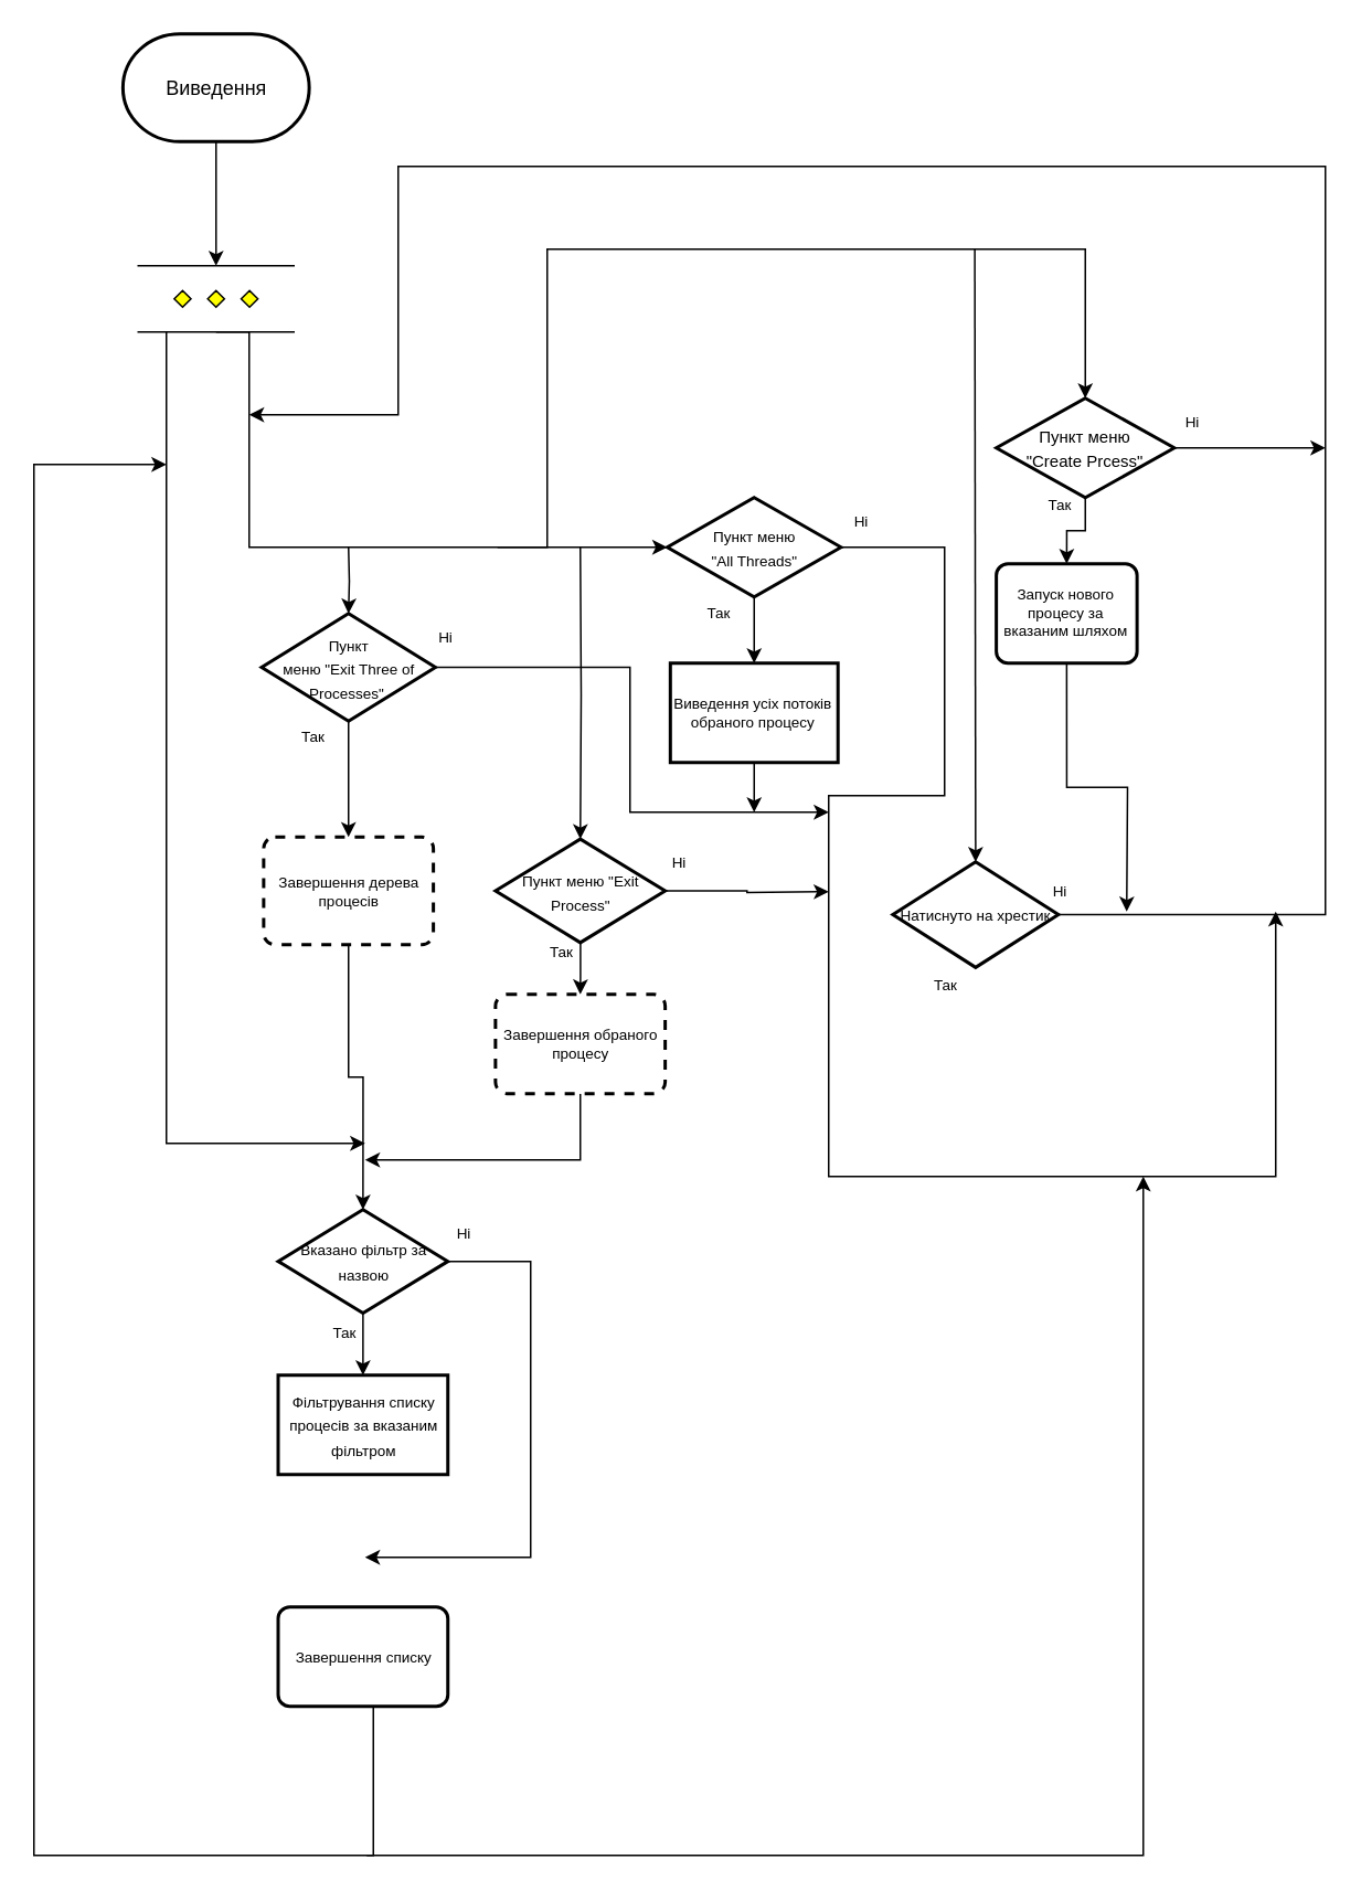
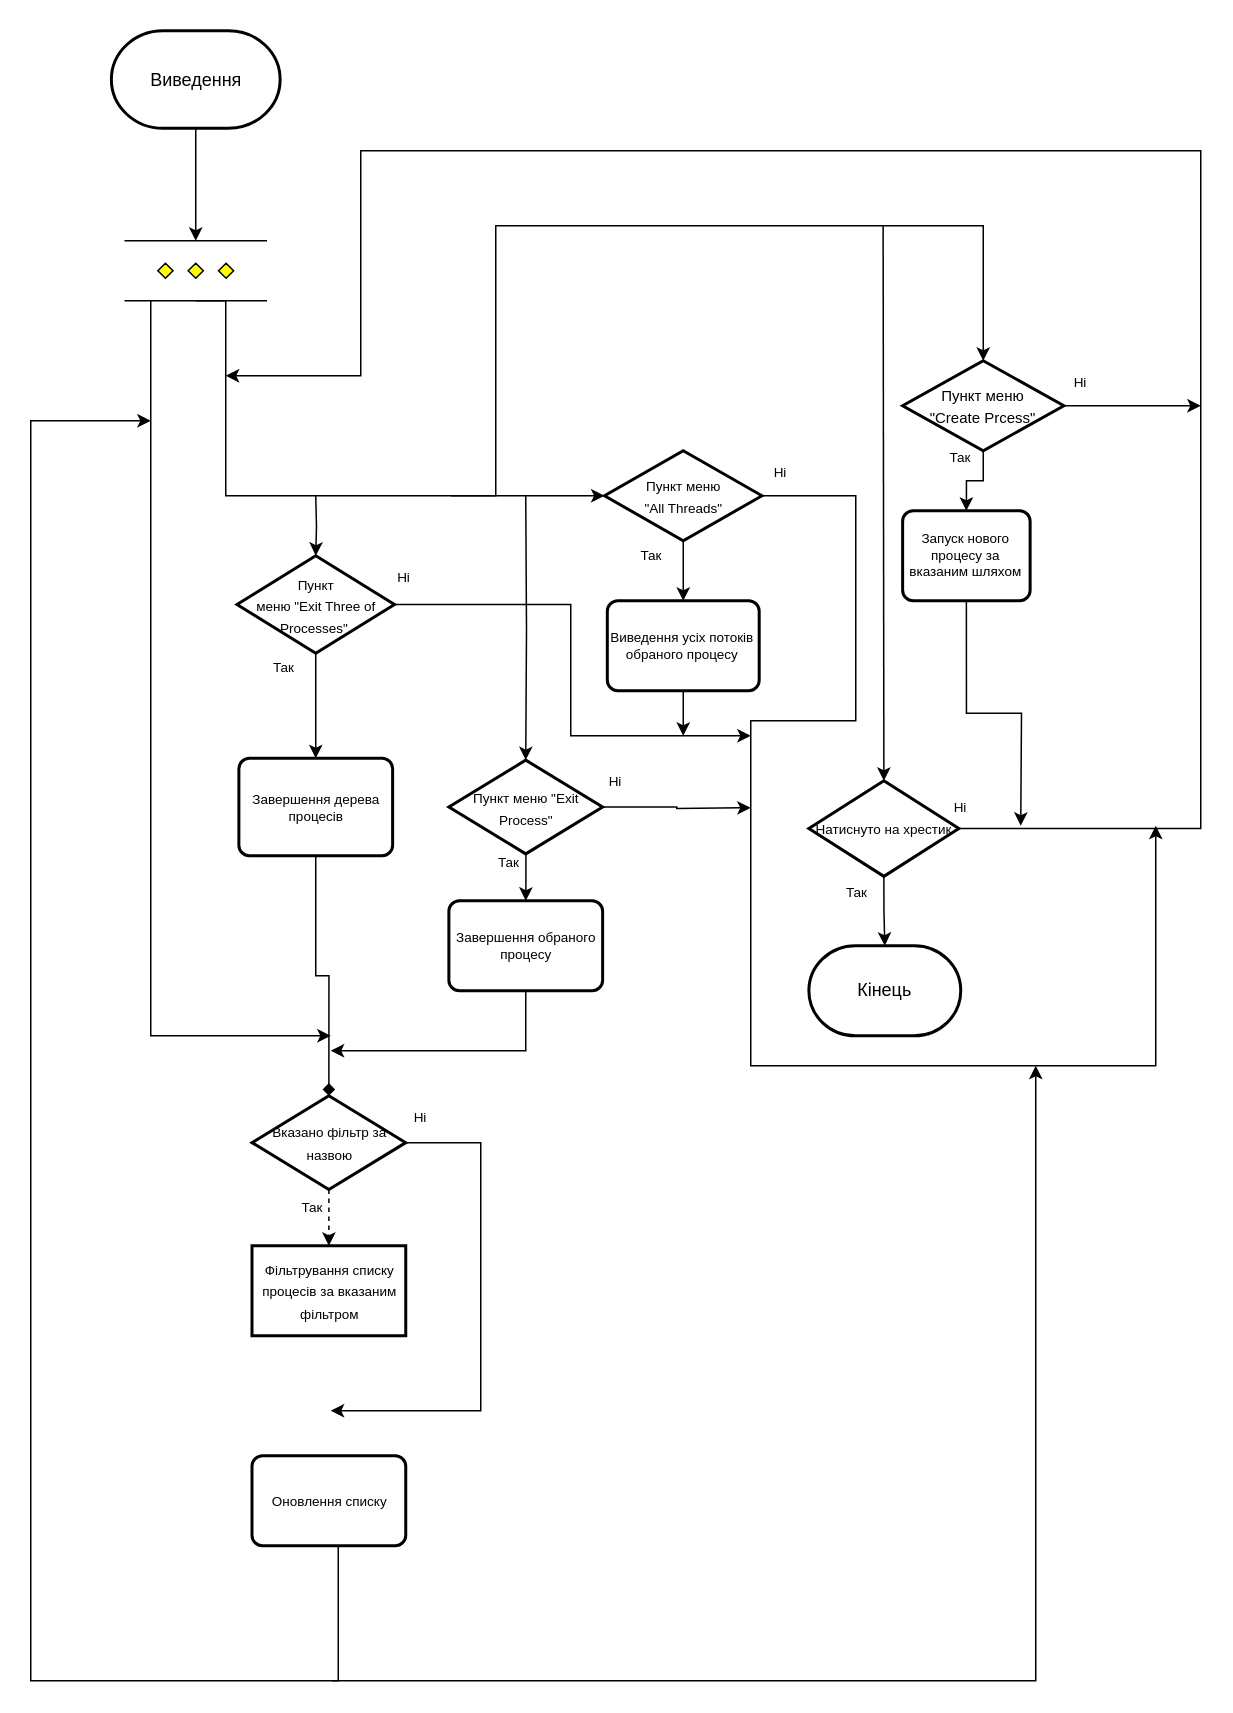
- <mxCell id="27" value="Виведення усіх потоків обраного процесу" style="whiteSpace=wrap;html=1;absoluteArcSize=1;arcSize=14;strokeWidth=2;fontSize=9;rounded=0;" vertex="1" parent="1"><mxGeometry x="404.38" y="400" width="101.25" height="60" as="geometry" /></mxCell>
+ <mxCell id="27" value="Виведення усіх потоків обраного процесу" style="rounded=1;whiteSpace=wrap;html=1;absoluteArcSize=1;arcSize=14;strokeWidth=2;fontSize=9;" vertex="1" parent="1"><mxGeometry x="404.38" y="400" width="101.25" height="60" as="geometry" /></mxCell>
- <mxCell id="29" value="Завершення дерева процесів" style="rounded=1;whiteSpace=wrap;html=1;absoluteArcSize=1;arcSize=14;strokeWidth=2;fontSize=9;dashed=1;" vertex="1" parent="1"><mxGeometry x="158.75" y="505" width="102.5" height="65" as="geometry" /></mxCell>
+ <mxCell id="29" value="Завершення дерева процесів" style="rounded=1;whiteSpace=wrap;html=1;absoluteArcSize=1;arcSize=14;strokeWidth=2;fontSize=9;" vertex="1" parent="1"><mxGeometry x="158.75" y="505" width="102.5" height="65" as="geometry" /></mxCell>
+ <mxCell id="15" style="edgeStyle=orthogonalEdgeStyle;rounded=0;orthogonalLoop=1;jettySize=auto;html=1;exitX=0.5;exitY=1;exitDx=0;exitDy=0;exitPerimeter=0;entryX=0.5;entryY=0;entryDx=0;entryDy=0;entryPerimeter=0;" edge="1" parent="1" source="17" target="2"><mxGeometry relative="1" as="geometry" /></mxCell>
- <mxCell id="31" value="Завершення обраного процесу" style="rounded=1;whiteSpace=wrap;html=1;absoluteArcSize=1;arcSize=14;strokeWidth=2;fontSize=9;dashed=1;" vertex="1" parent="1"><mxGeometry x="298.75" y="600" width="102.5" height="60" as="geometry" /></mxCell>
+ <mxCell id="31" value="Завершення обраного процесу" style="rounded=1;whiteSpace=wrap;html=1;absoluteArcSize=1;arcSize=14;strokeWidth=2;fontSize=9;" vertex="1" parent="1"><mxGeometry x="298.75" y="600" width="102.5" height="60" as="geometry" /></mxCell>
+ <mxCell id="2" value="Кінець" style="strokeWidth=2;html=1;shape=mxgraph.flowchart.terminator;whiteSpace=wrap;" vertex="1" parent="1"><mxGeometry x="538.75" y="630" width="101.25" height="60" as="geometry" /></mxCell>
- <mxCell id="28" style="edgeStyle=orthogonalEdgeStyle;rounded=0;orthogonalLoop=1;jettySize=auto;html=1;exitX=0.5;exitY=1;exitDx=0;exitDy=0;entryX=0.5;entryY=0;entryDx=0;entryDy=0;entryPerimeter=0;fontSize=9;" edge="1" parent="1" source="29" target="39"><mxGeometry relative="1" as="geometry" /></mxCell>
+ <mxCell id="28" style="edgeStyle=orthogonalEdgeStyle;rounded=0;orthogonalLoop=1;jettySize=auto;html=1;exitX=0.5;exitY=1;exitDx=0;exitDy=0;entryX=0.5;entryY=0;entryDx=0;entryDy=0;entryPerimeter=0;fontSize=9;endArrow=diamond;" edge="1" parent="1" source="29" target="39"><mxGeometry relative="1" as="geometry" /></mxCell>
- <mxCell id="23" style="edgeStyle=orthogonalEdgeStyle;rounded=0;orthogonalLoop=1;jettySize=auto;html=1;exitX=0.5;exitY=1;exitDx=0;exitDy=0;exitPerimeter=0;entryX=0.5;entryY=0;entryDx=0;entryDy=0;fontSize=9;" edge="1" parent="1" source="39" target="25"><mxGeometry relative="1" as="geometry" /></mxCell>
+ <mxCell id="23" style="edgeStyle=orthogonalEdgeStyle;rounded=0;orthogonalLoop=1;jettySize=auto;html=1;exitX=0.5;exitY=1;exitDx=0;exitDy=0;exitPerimeter=0;entryX=0.5;entryY=0;entryDx=0;entryDy=0;fontSize=9;dashed=1;" edge="1" parent="1" source="39" target="25"><mxGeometry relative="1" as="geometry" /></mxCell>
- <mxCell id="22" value="&lt;font style=&quot;font-size: 9px;&quot;&gt;Завершення списку&lt;/font&gt;" style="rounded=1;whiteSpace=wrap;html=1;absoluteArcSize=1;arcSize=14;strokeWidth=2;" vertex="1" parent="1"><mxGeometry x="167.5" y="970" width="102.5" height="60" as="geometry" /></mxCell>
+ <mxCell id="22" value="&lt;font style=&quot;font-size: 9px;&quot;&gt;Оновлення списку&lt;/font&gt;" style="rounded=1;whiteSpace=wrap;html=1;absoluteArcSize=1;arcSize=14;strokeWidth=2;" vertex="1" parent="1"><mxGeometry x="167.5" y="970" width="102.5" height="60" as="geometry" /></mxCell>
